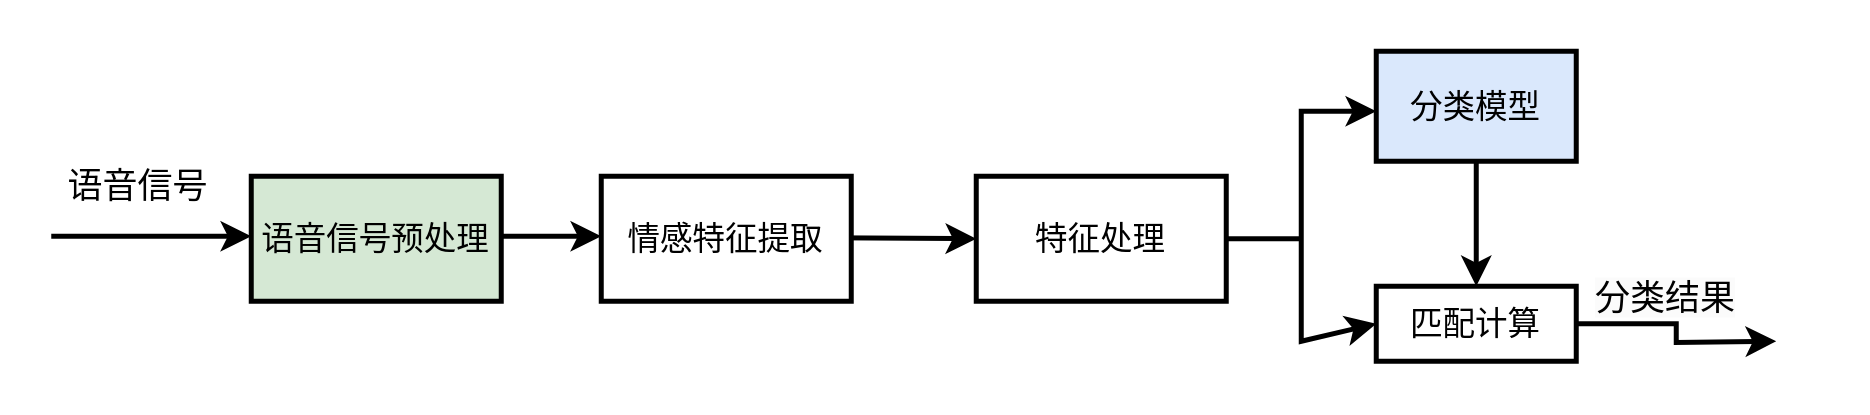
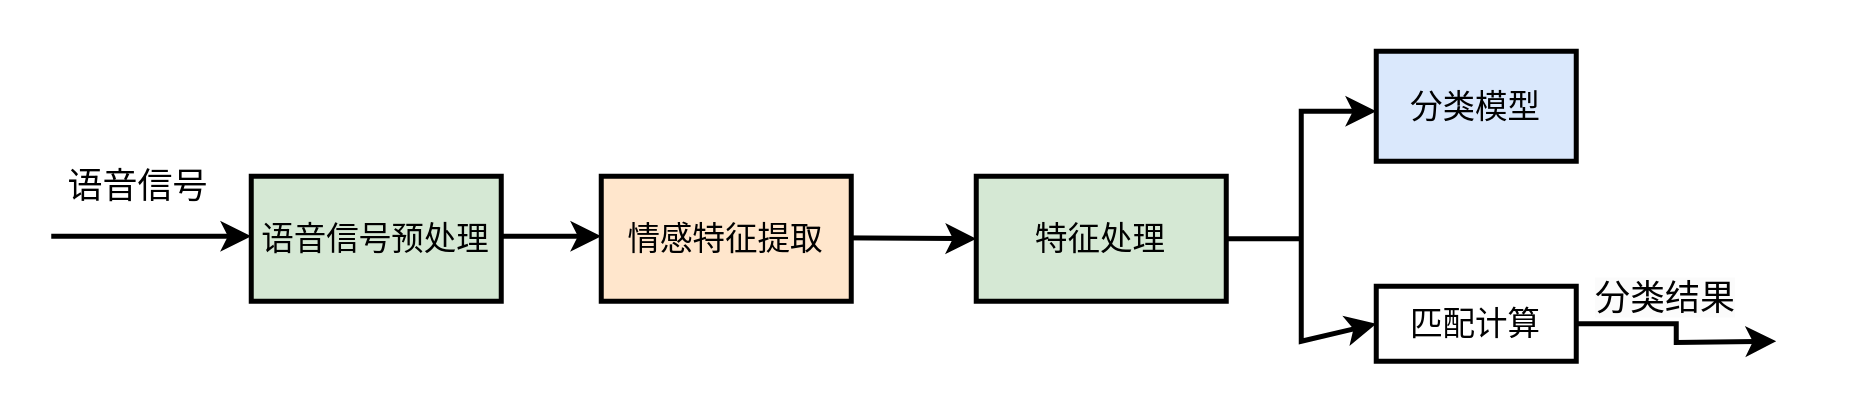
- <mxCell id="11" style="edgeStyle=orthogonalEdgeStyle;rounded=0;orthogonalLoop=1;jettySize=auto;html=1;exitX=0.5;exitY=1;exitDx=0;exitDy=0;entryX=0.5;entryY=0;entryDx=0;entryDy=0;strokeWidth=2;" edge="1" parent="1" source="12" target="14"><mxGeometry relative="1" as="geometry" /></mxCell>
- <mxCell id="7" value="&lt;font style=&quot;font-size: 13px;&quot;&gt;情感特征提取&lt;/font&gt;" style="rounded=0;whiteSpace=wrap;html=1;strokeWidth=2;" vertex="1" parent="1"><mxGeometry x="240" y="70" width="100" height="50" as="geometry" /></mxCell>
+ <mxCell id="7" value="&lt;font style=&quot;font-size: 13px;&quot;&gt;情感特征提取&lt;/font&gt;" style="rounded=0;whiteSpace=wrap;html=1;strokeWidth=2;fillColor=#ffe6cc;" vertex="1" parent="1"><mxGeometry x="240" y="70" width="100" height="50" as="geometry" /></mxCell>
- <mxCell id="8" value="&lt;font style=&quot;font-size: 13px;&quot;&gt;特征处理&lt;/font&gt;" style="rounded=0;whiteSpace=wrap;html=1;strokeWidth=2;" vertex="1" parent="1"><mxGeometry x="390" y="70" width="100" height="50" as="geometry" /></mxCell>
+ <mxCell id="8" value="&lt;font style=&quot;font-size: 13px;&quot;&gt;特征处理&lt;/font&gt;" style="rounded=0;whiteSpace=wrap;html=1;strokeWidth=2;fillColor=#d5e8d4;" vertex="1" parent="1"><mxGeometry x="390" y="70" width="100" height="50" as="geometry" /></mxCell>
